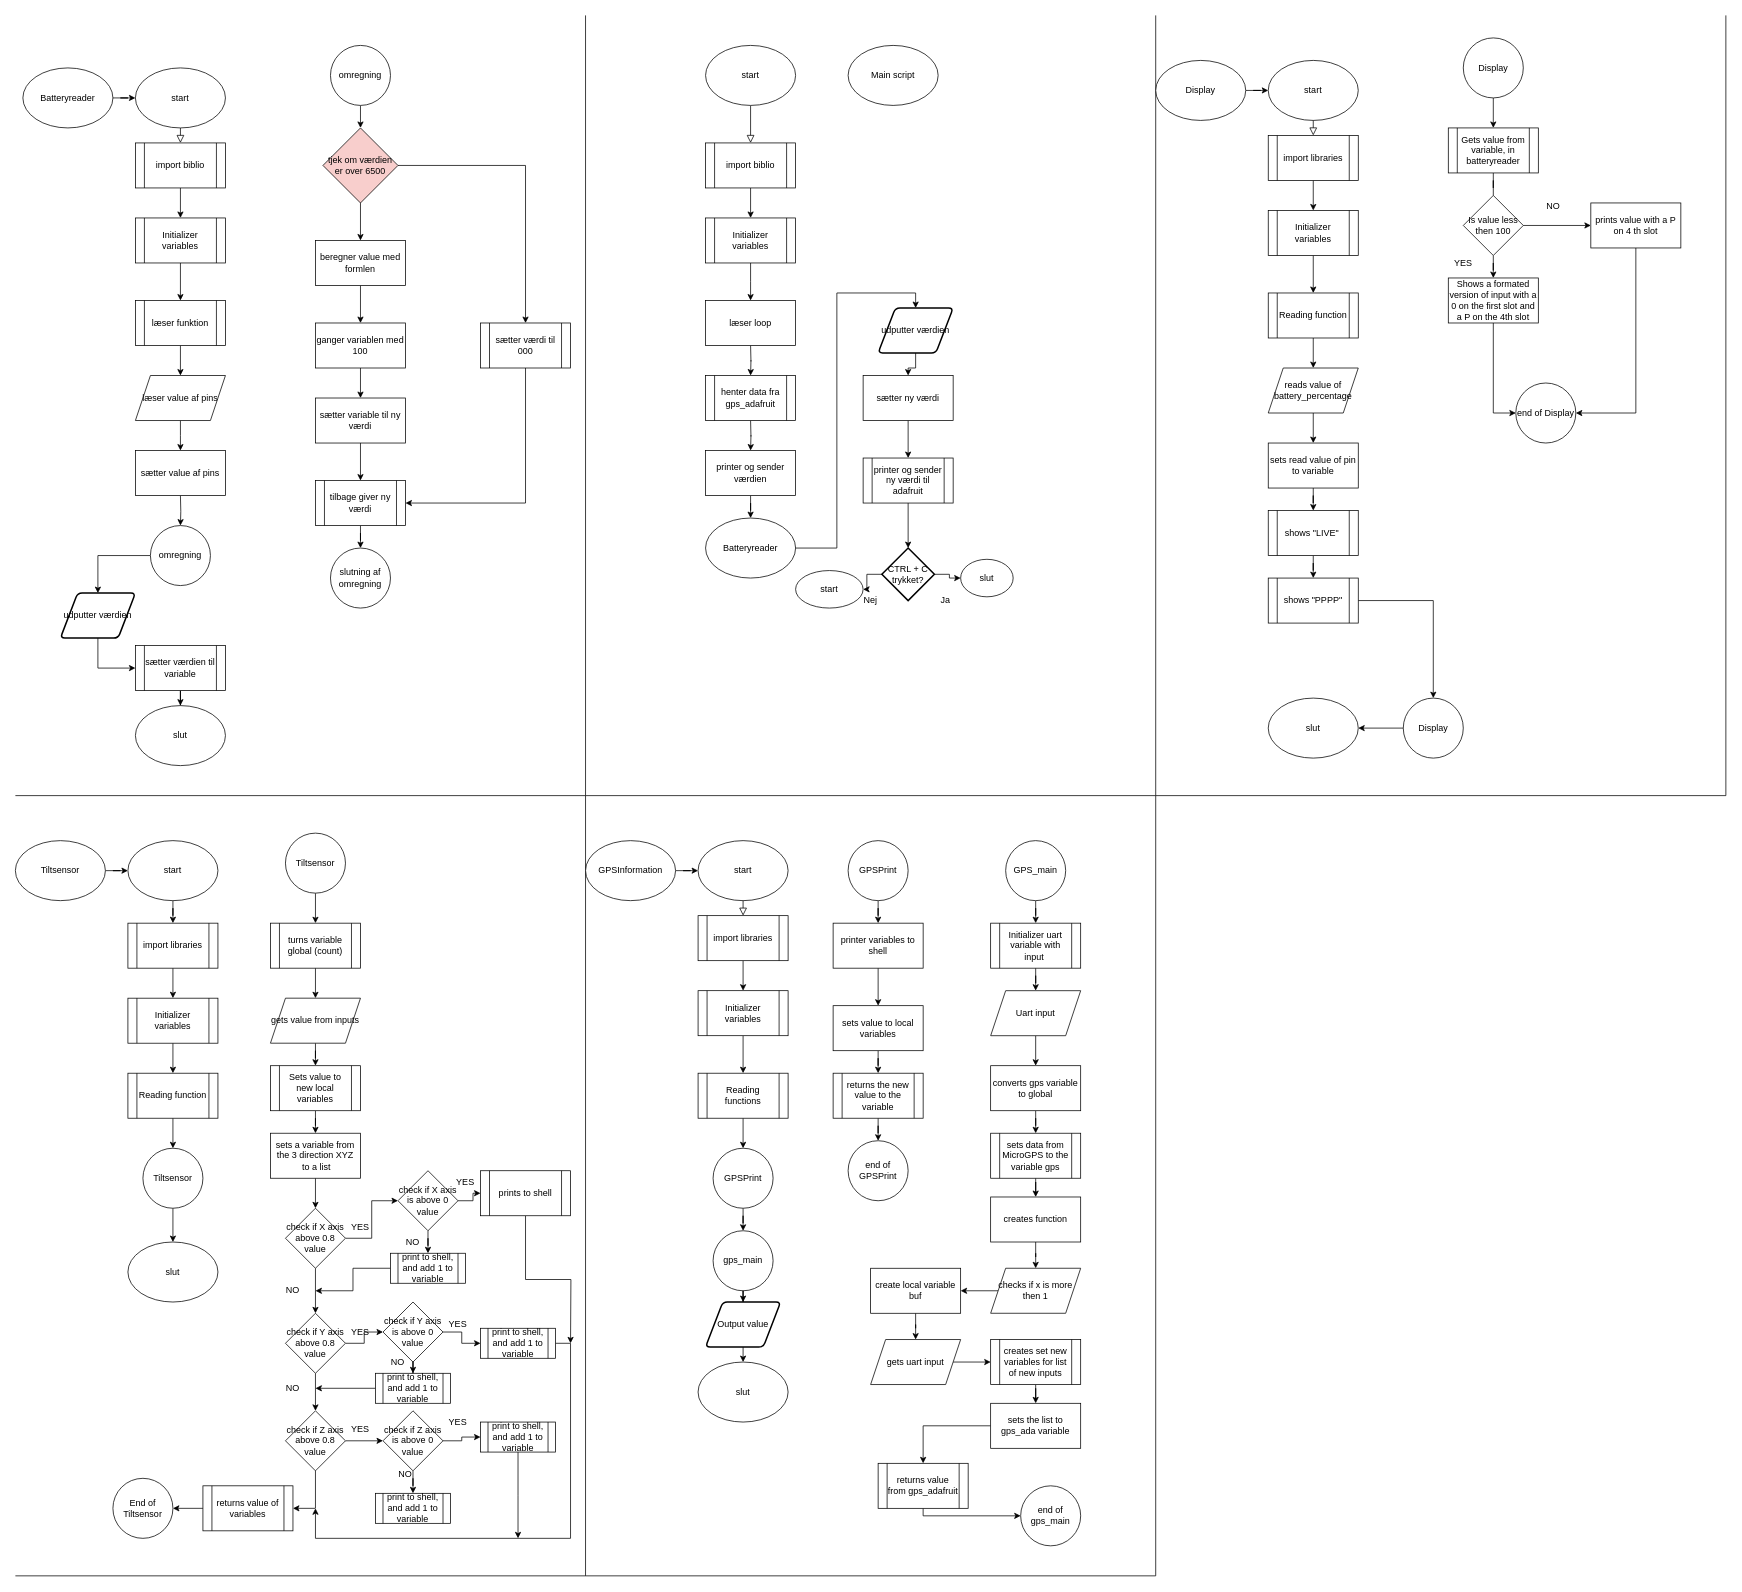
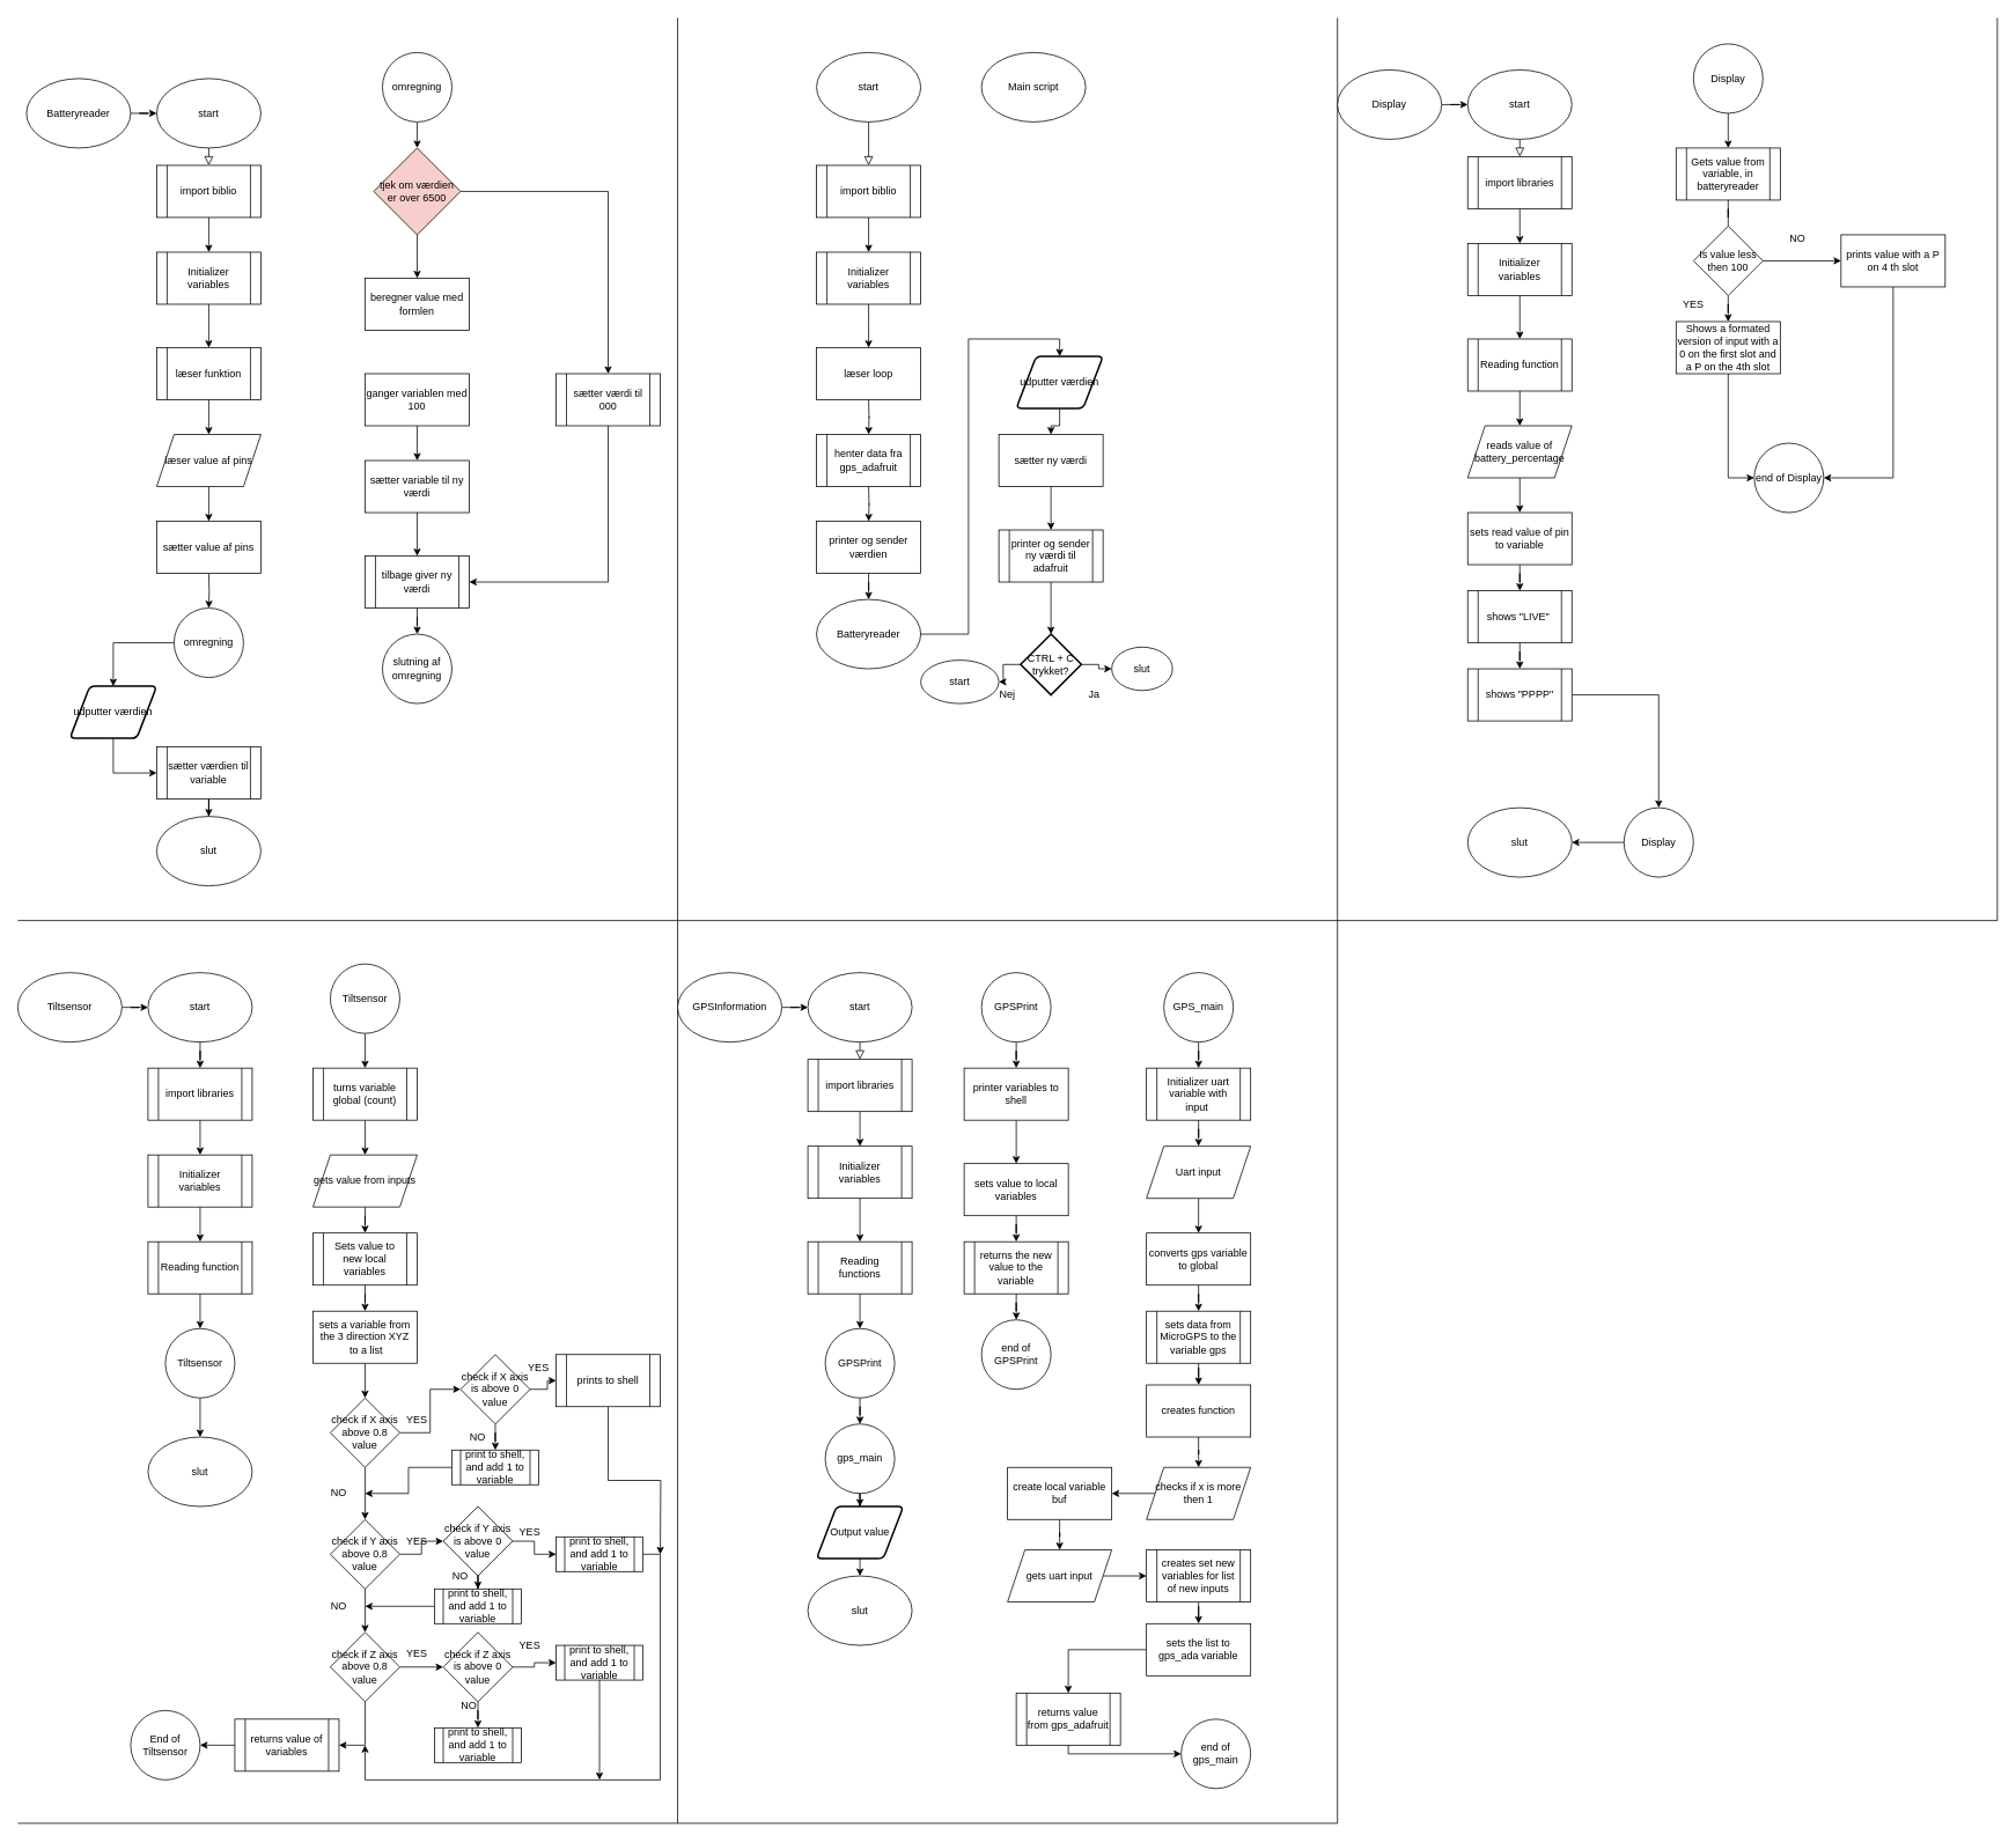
- <mxCell id="21" style="edgeStyle=orthogonalEdgeStyle;rounded=0;orthogonalLoop=1;jettySize=auto;html=1;" edge="1" parent="1" source="22" target="24"><mxGeometry relative="1" as="geometry" /></mxCell>
